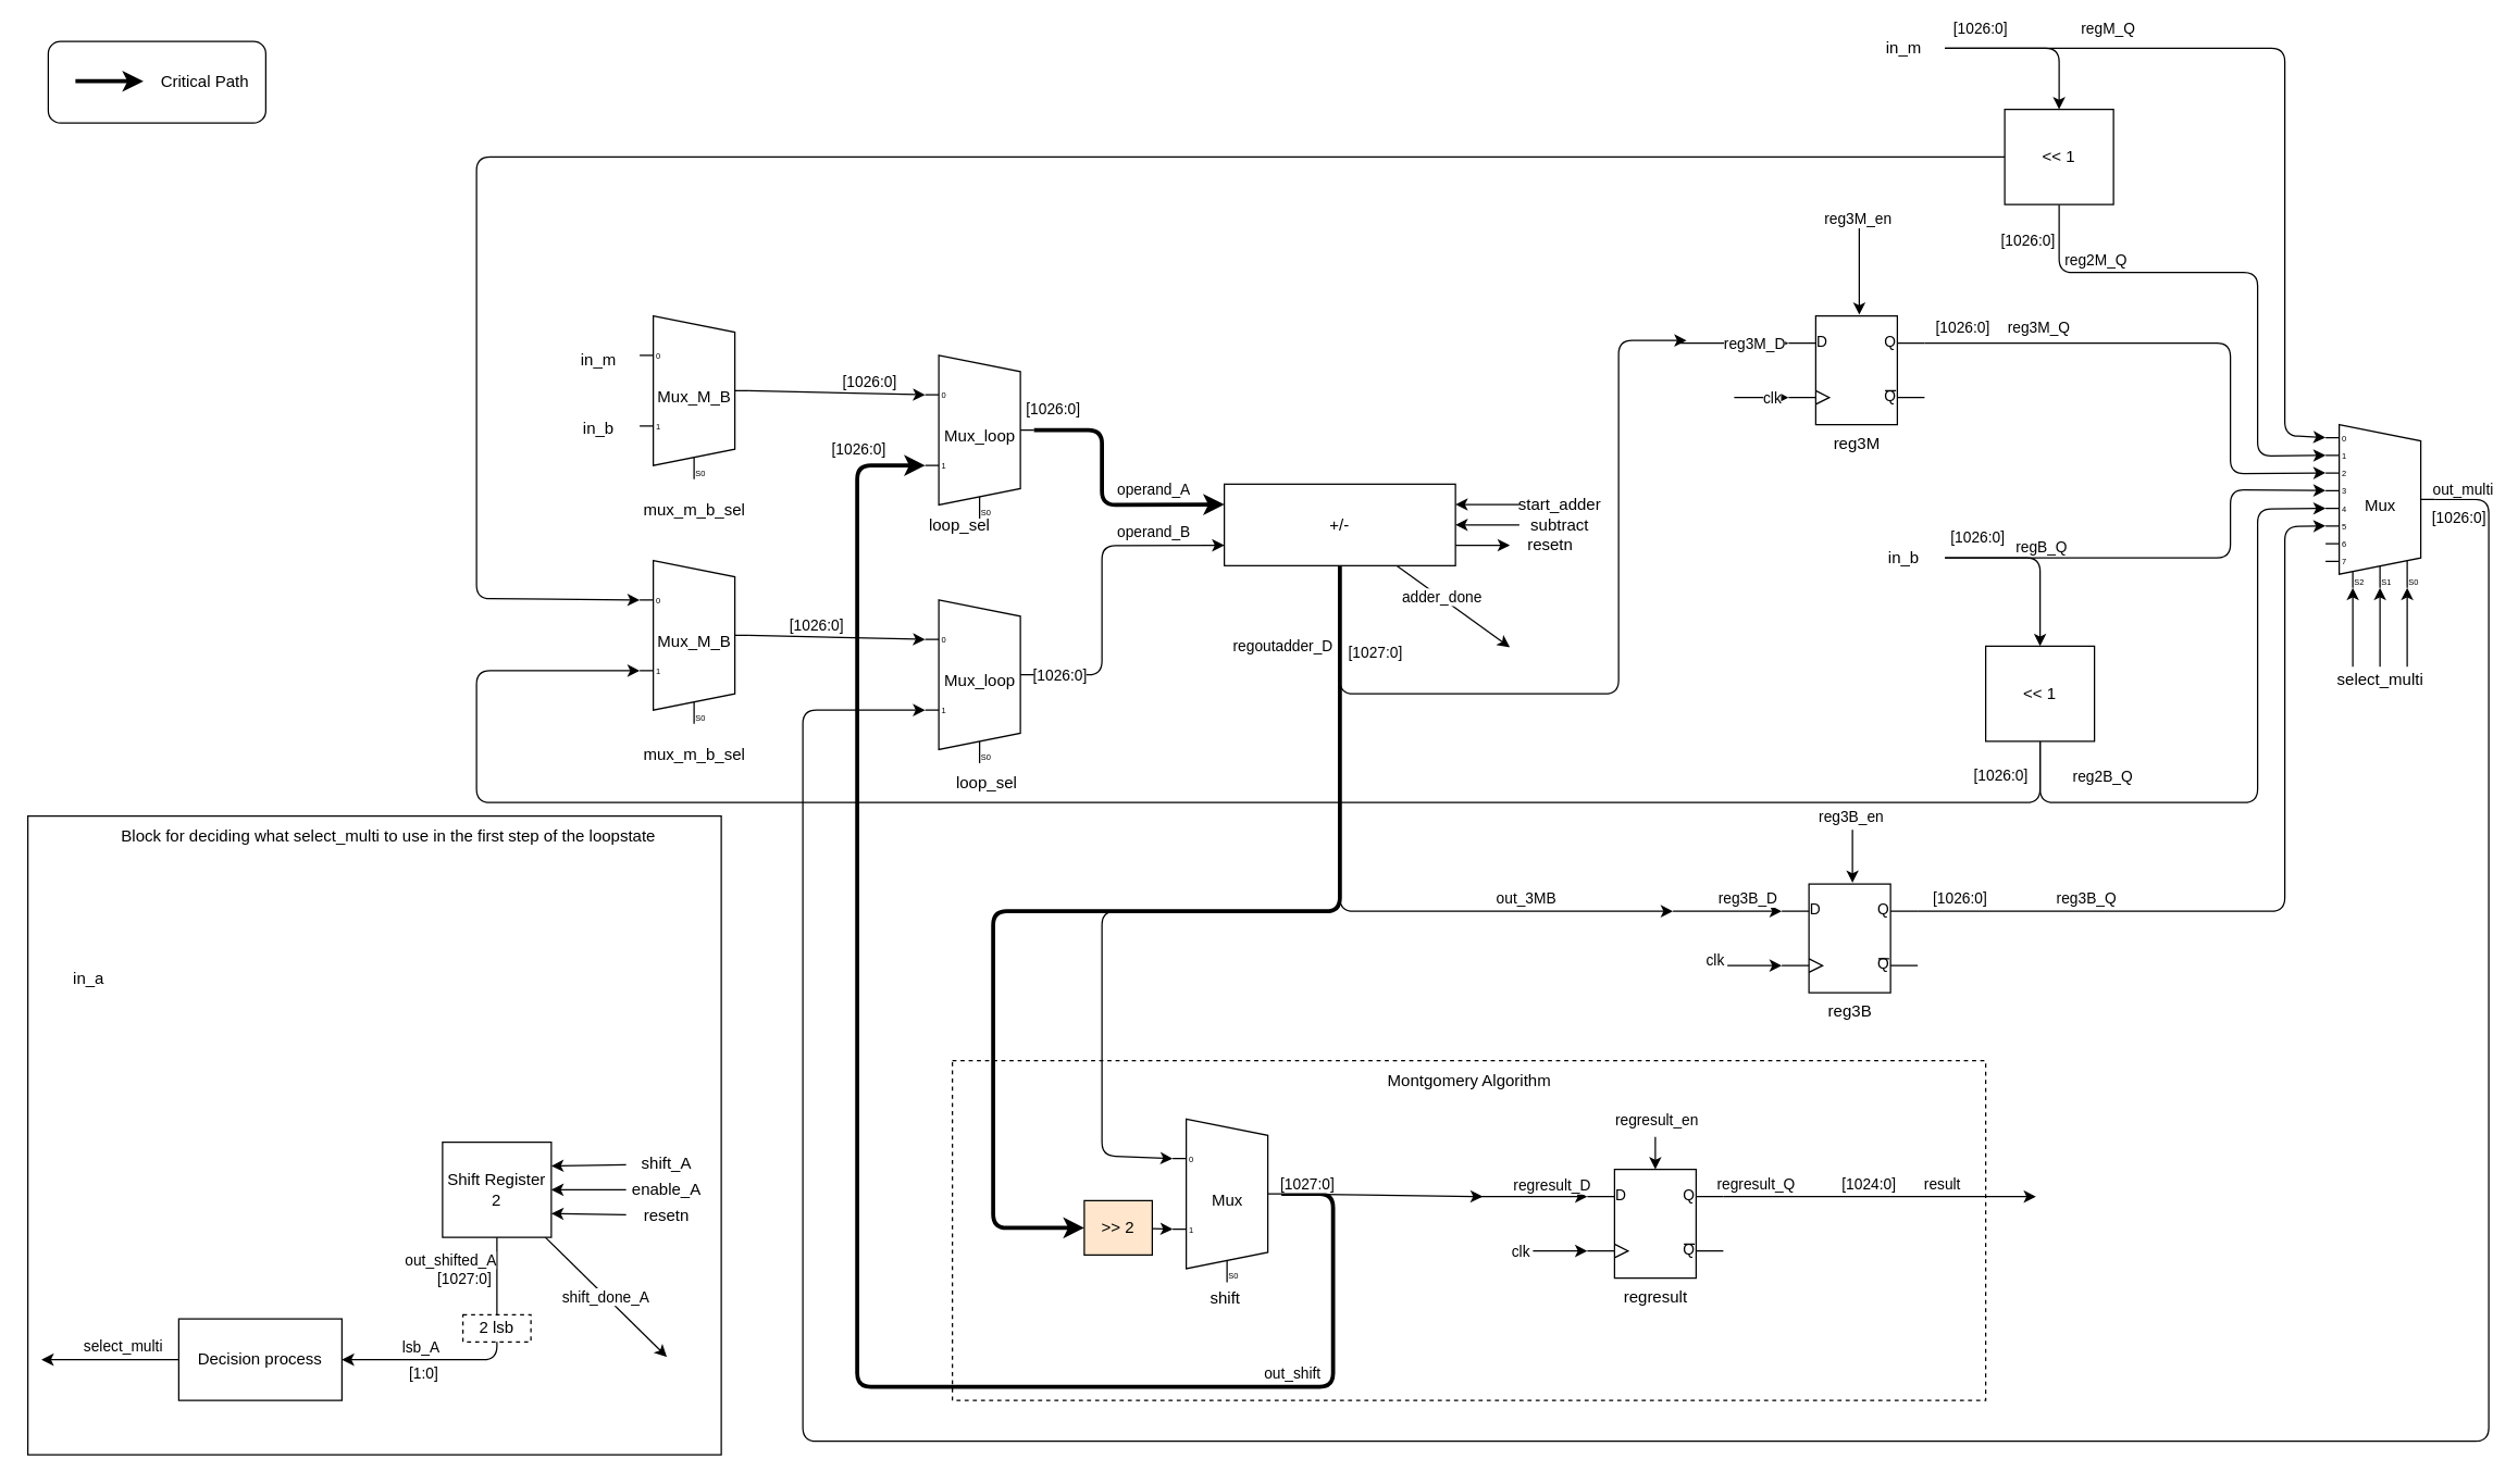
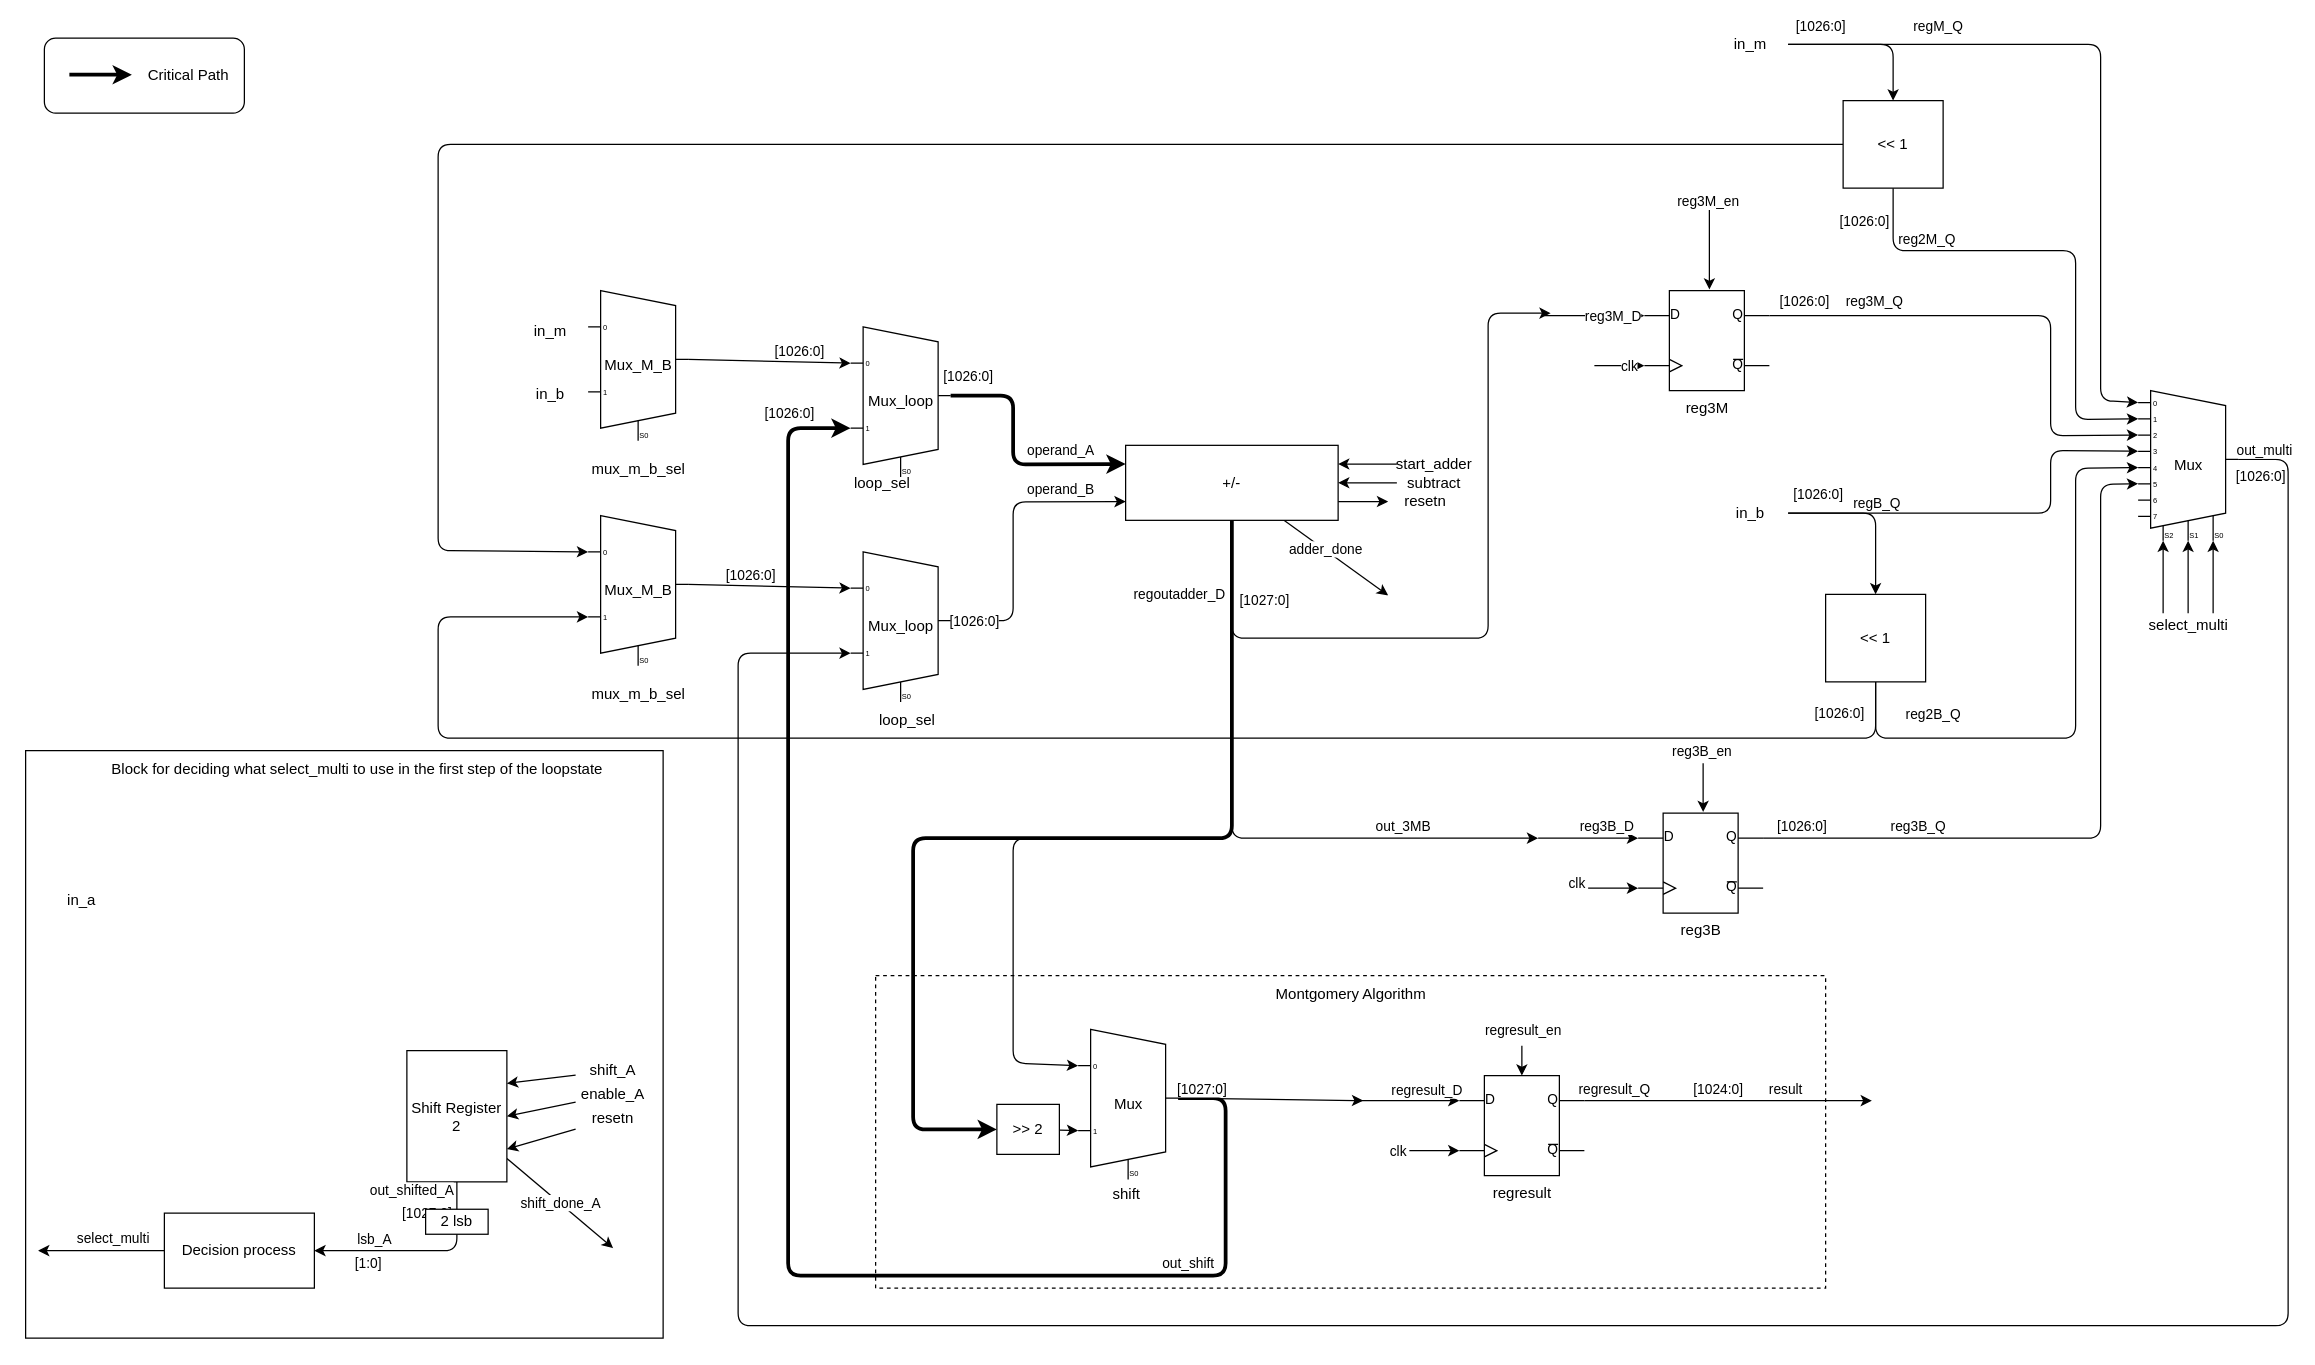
- <mxCell id="82" value="Shift Register 2" style="rounded=0;whiteSpace=wrap;html=1;" parent="1" vertex="1"><mxGeometry x="325" y="840" width="80" height="70" as="geometry" /></mxCell>
+ <mxCell id="82" value="Shift Register 2" style="rounded=0;whiteSpace=wrap;html=1;" parent="1" vertex="1"><mxGeometry x="325" y="840" width="80" height="105" as="geometry" /></mxCell>
- <mxCell id="97" value="&amp;gt;&amp;gt; 2" style="whiteSpace=wrap;html=1;fillColor=#ffe6cc;" parent="1" vertex="1"><mxGeometry x="797" y="883" width="50" height="40" as="geometry" /></mxCell>
+ <mxCell id="97" value="&amp;gt;&amp;gt; 2" style="whiteSpace=wrap;html=1;" parent="1" vertex="1"><mxGeometry x="797" y="883" width="50" height="40" as="geometry" /></mxCell>
- <mxCell id="103" value="2 lsb" style="whiteSpace=wrap;html=1;dashed=1;" parent="1" vertex="1"><mxGeometry x="340" y="966.9" width="50" height="20" as="geometry" /></mxCell>
+ <mxCell id="103" value="2 lsb" style="whiteSpace=wrap;html=1;" parent="1" vertex="1"><mxGeometry x="340" y="966.9" width="50" height="20" as="geometry" /></mxCell>
